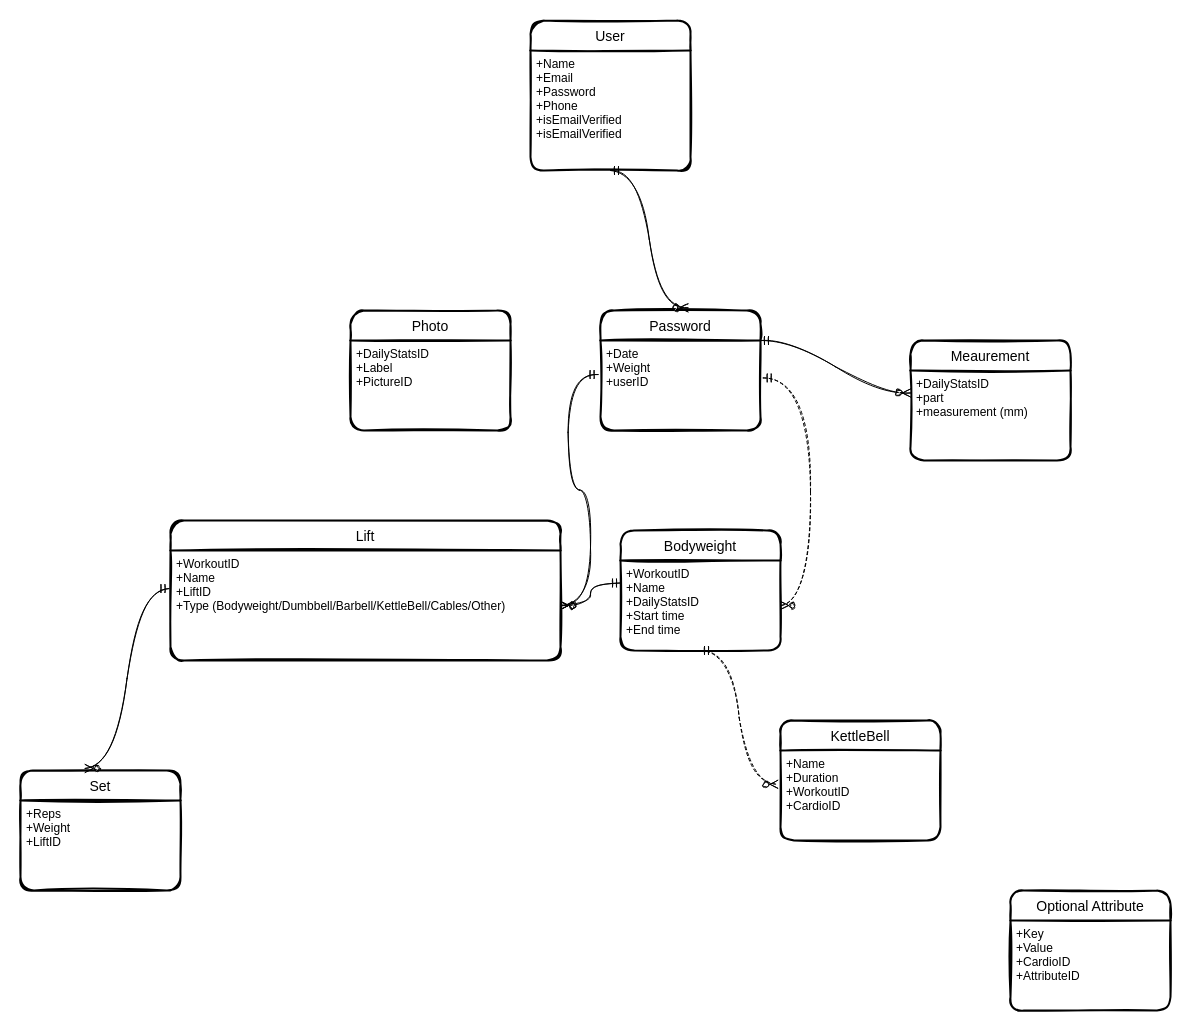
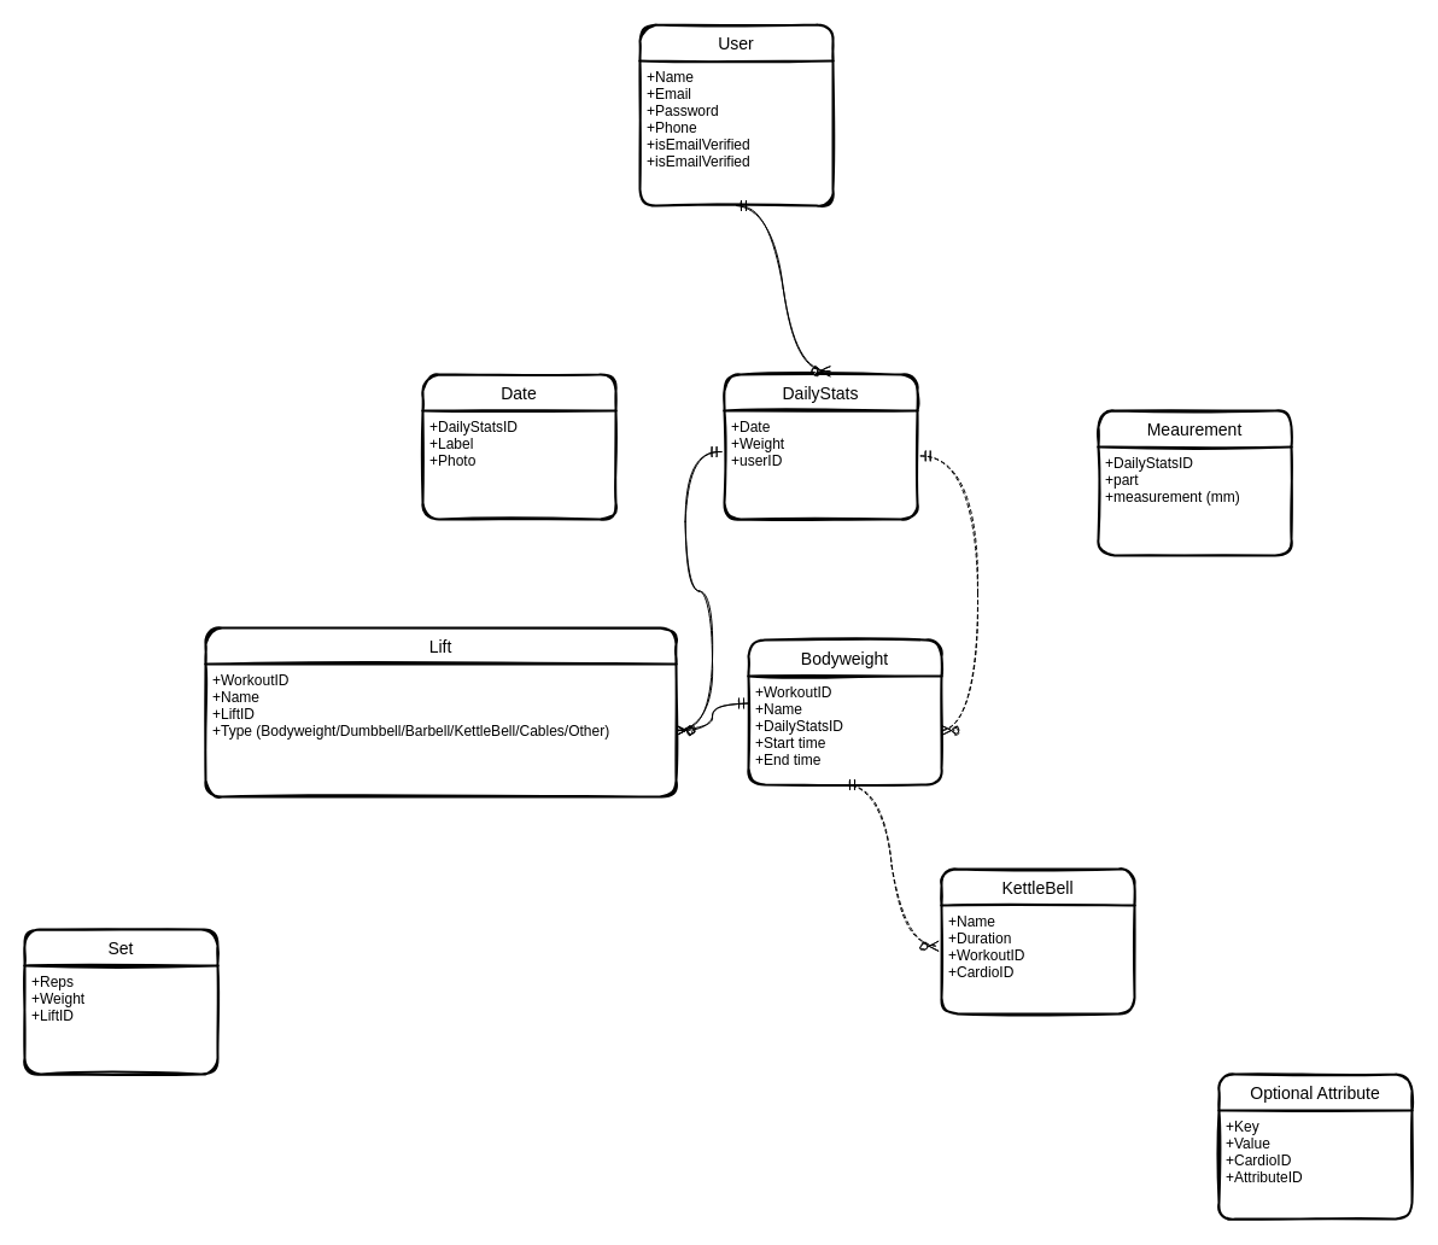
- <mxCell id="11" value="Photo" style="swimlane;childLayout=stackLayout;horizontal=1;startSize=30;horizontalStack=0;rounded=1;fontSize=14;fontStyle=0;strokeWidth=2;resizeParent=0;resizeLast=1;shadow=0;dashed=0;align=center;sketch=1;" parent="1" vertex="1"><mxGeometry x="350" y="310" width="160" height="120" as="geometry" /></mxCell>
+ <mxCell id="11" value="Date" style="swimlane;childLayout=stackLayout;horizontal=1;startSize=30;horizontalStack=0;rounded=1;fontSize=14;fontStyle=0;strokeWidth=2;resizeParent=0;resizeLast=1;shadow=0;dashed=0;align=center;sketch=1;" parent="1" vertex="1"><mxGeometry x="350" y="310" width="160" height="120" as="geometry" /></mxCell>
- <mxCell id="9" value="Password" style="swimlane;childLayout=stackLayout;horizontal=1;startSize=30;horizontalStack=0;rounded=1;fontSize=14;fontStyle=0;strokeWidth=2;resizeParent=0;resizeLast=1;shadow=0;dashed=0;align=center;sketch=1;" parent="1" vertex="1"><mxGeometry x="600" y="310" width="160" height="120" as="geometry" /></mxCell>
+ <mxCell id="9" value="DailyStats" style="swimlane;childLayout=stackLayout;horizontal=1;startSize=30;horizontalStack=0;rounded=1;fontSize=14;fontStyle=0;strokeWidth=2;resizeParent=0;resizeLast=1;shadow=0;dashed=0;align=center;sketch=1;" parent="1" vertex="1"><mxGeometry x="600" y="310" width="160" height="120" as="geometry" /></mxCell>
- <mxCell id="12" value="+DailyStatsID&#10;+Label&#10;+PictureID" style="align=left;strokeColor=none;fillColor=none;spacingLeft=4;fontSize=12;verticalAlign=top;resizable=0;rotatable=0;part=1;rounded=1;sketch=1;" parent="11" vertex="1"><mxGeometry y="30" width="160" height="90" as="geometry" /></mxCell>
+ <mxCell id="12" value="+DailyStatsID&#10;+Label&#10;+Photo" style="align=left;strokeColor=none;fillColor=none;spacingLeft=4;fontSize=12;verticalAlign=top;resizable=0;rotatable=0;part=1;rounded=1;sketch=1;" parent="11" vertex="1"><mxGeometry y="30" width="160" height="90" as="geometry" /></mxCell>
- <mxCell id="26" value="" style="edgeStyle=entityRelationEdgeStyle;fontSize=12;html=1;endArrow=ERzeroToMany;startArrow=ERmandOne;rounded=1;exitX=1;exitY=0;exitDx=0;exitDy=0;curved=1;sketch=1;entryX=0;entryY=0.25;entryDx=0;entryDy=0;" parent="1" source="10" target="25" edge="1"><mxGeometry width="100" height="100" relative="1" as="geometry"><mxPoint x="832.72" y="360" as="sourcePoint" /><mxPoint x="840" y="587.56" as="targetPoint" /></mxGeometry></mxCell>
- <mxCell id="20" value="" style="edgeStyle=entityRelationEdgeStyle;fontSize=12;html=1;endArrow=ERzeroToMany;startArrow=ERmandOne;rounded=1;entryX=0.404;entryY=-0.017;entryDx=0;entryDy=0;exitX=-0.004;exitY=0.346;exitDx=0;exitDy=0;exitPerimeter=0;entryPerimeter=0;curved=1;sketch=1;" parent="1" source="3" target="4" edge="1"><mxGeometry width="100" height="100" relative="1" as="geometry"><mxPoint x="470" y="760" as="sourcePoint" /><mxPoint x="420" y="932.5" as="targetPoint" /></mxGeometry></mxCell>
